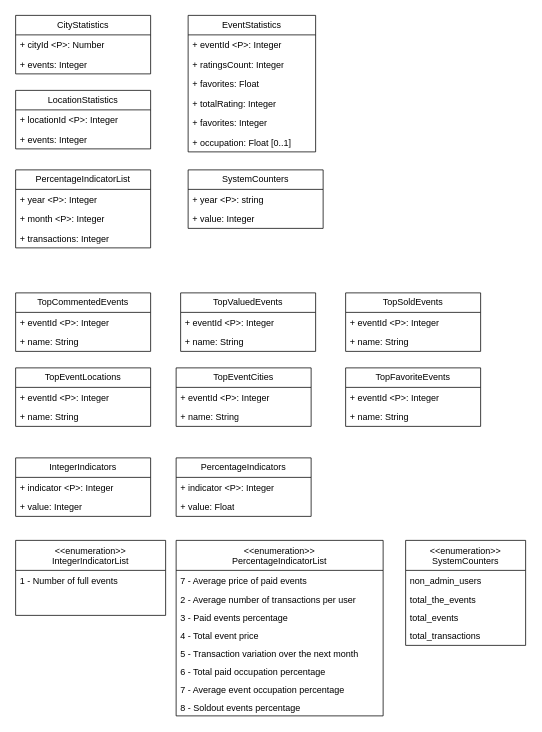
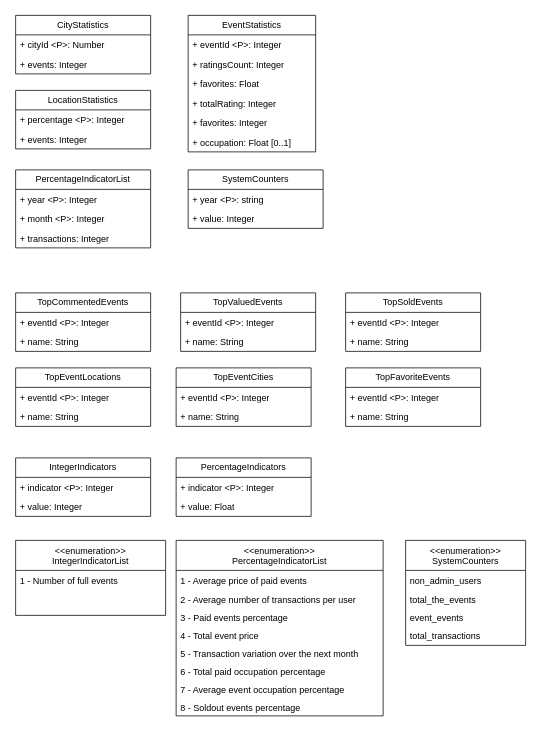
- <mxCell id="13" value="+ locationId &amp;lt;P&amp;gt;: Integer" style="text;strokeColor=none;fillColor=none;align=left;verticalAlign=top;spacingLeft=4;spacingRight=4;overflow=hidden;rotatable=0;points=[[0,0.5],[1,0.5]];portConstraint=eastwest;whiteSpace=wrap;html=1;" parent="12" vertex="1"><mxGeometry y="26" width="180" height="26" as="geometry" /></mxCell>
+ <mxCell id="13" value="+ percentage &amp;lt;P&amp;gt;: Integer" style="text;strokeColor=none;fillColor=none;align=left;verticalAlign=top;spacingLeft=4;spacingRight=4;overflow=hidden;rotatable=0;points=[[0,0.5],[1,0.5]];portConstraint=eastwest;whiteSpace=wrap;html=1;" parent="12" vertex="1"><mxGeometry y="26" width="180" height="26" as="geometry" /></mxCell>
- <mxCell id="46" value="7 - Average price of paid events" style="text;align=left;verticalAlign=top;spacingLeft=4;spacingRight=4;overflow=hidden;rotatable=0;points=[[0,0.5],[1,0.5]];portConstraint=eastwest;" parent="45" vertex="1"><mxGeometry y="40" width="276" height="26" as="geometry" /></mxCell>
+ <mxCell id="46" value="1 - Average price of paid events" style="text;align=left;verticalAlign=top;spacingLeft=4;spacingRight=4;overflow=hidden;rotatable=0;points=[[0,0.5],[1,0.5]];portConstraint=eastwest;" parent="45" vertex="1"><mxGeometry y="40" width="276" height="26" as="geometry" /></mxCell>
- <mxCell id="57" value="total_events" style="text;align=left;verticalAlign=top;spacingLeft=4;spacingRight=4;overflow=hidden;rotatable=0;points=[[0,0.5],[1,0.5]];portConstraint=eastwest;rounded=0;shadow=0;html=0;" parent="54" vertex="1"><mxGeometry y="90" width="160" height="24" as="geometry" /></mxCell>
+ <mxCell id="57" value="event_events" style="text;align=left;verticalAlign=top;spacingLeft=4;spacingRight=4;overflow=hidden;rotatable=0;points=[[0,0.5],[1,0.5]];portConstraint=eastwest;rounded=0;shadow=0;html=0;" parent="54" vertex="1"><mxGeometry y="90" width="160" height="24" as="geometry" /></mxCell>
